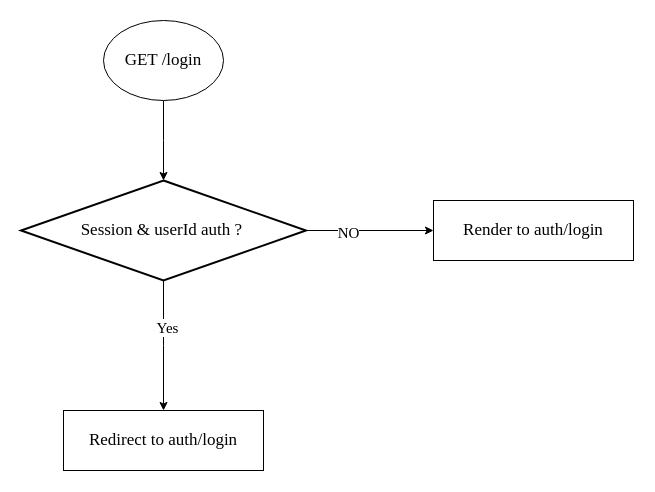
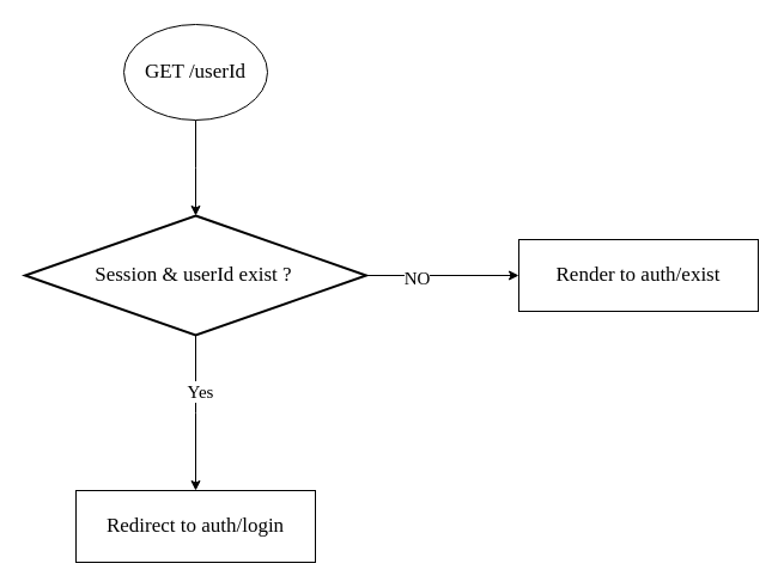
- <mxCell id="3" value="&lt;font style=&quot;font-size: 17px&quot; face=&quot;Comic Sans MS&quot;&gt;GET /login&lt;/font&gt;" style="ellipse;whiteSpace=wrap;html=1;" vertex="1" parent="1"><mxGeometry x="103" y="20" width="120" height="80" as="geometry" /></mxCell>
+ <mxCell id="3" value="&lt;font style=&quot;font-size: 17px&quot; face=&quot;Comic Sans MS&quot;&gt;GET /userId&lt;/font&gt;" style="ellipse;whiteSpace=wrap;html=1;" vertex="1" parent="1"><mxGeometry x="103" y="20" width="120" height="80" as="geometry" /></mxCell>
- <mxCell id="8" value="&lt;font style=&quot;font-size: 17px&quot; face=&quot;Comic Sans MS&quot;&gt;Session &amp;amp; userId auth ?&amp;nbsp;&lt;/font&gt;" style="strokeWidth=2;html=1;shape=mxgraph.flowchart.decision;whiteSpace=wrap;" vertex="1" parent="1"><mxGeometry x="20.5" y="180" width="285" height="100" as="geometry" /></mxCell>
+ <mxCell id="8" value="&lt;font style=&quot;font-size: 17px&quot; face=&quot;Comic Sans MS&quot;&gt;Session &amp;amp; userId exist ?&amp;nbsp;&lt;/font&gt;" style="strokeWidth=2;html=1;shape=mxgraph.flowchart.decision;whiteSpace=wrap;" vertex="1" parent="1"><mxGeometry x="20.5" y="180" width="285" height="100" as="geometry" /></mxCell>
- <mxCell id="9" value="&lt;font style=&quot;font-size: 17px&quot; face=&quot;Comic Sans MS&quot;&gt;Render to auth/login&lt;/font&gt;" style="rounded=0;whiteSpace=wrap;html=1;" vertex="1" parent="1"><mxGeometry x="433" y="200" width="200" height="60" as="geometry" /></mxCell>
+ <mxCell id="9" value="&lt;font style=&quot;font-size: 17px&quot; face=&quot;Comic Sans MS&quot;&gt;Render to auth/exist&lt;/font&gt;" style="rounded=0;whiteSpace=wrap;html=1;" vertex="1" parent="1"><mxGeometry x="433" y="200" width="200" height="60" as="geometry" /></mxCell>
